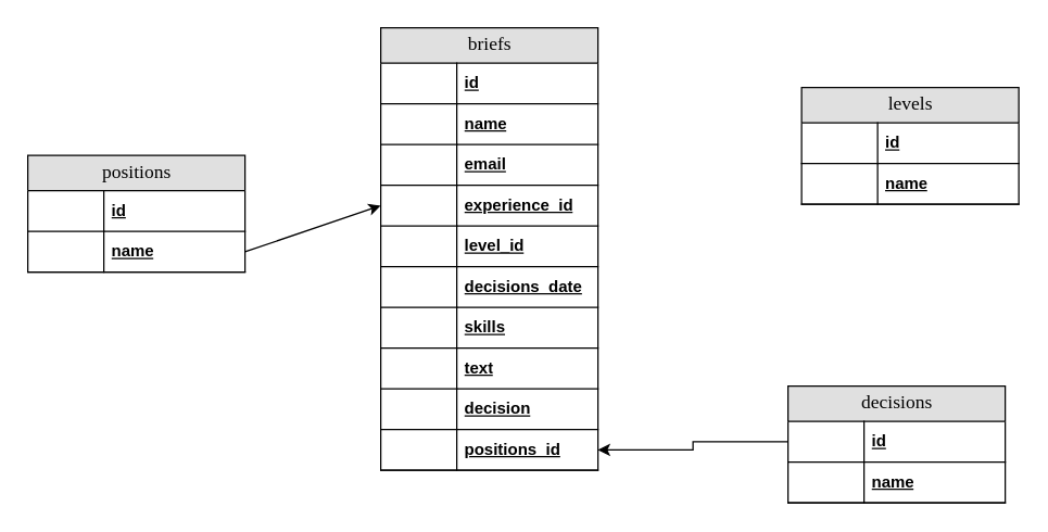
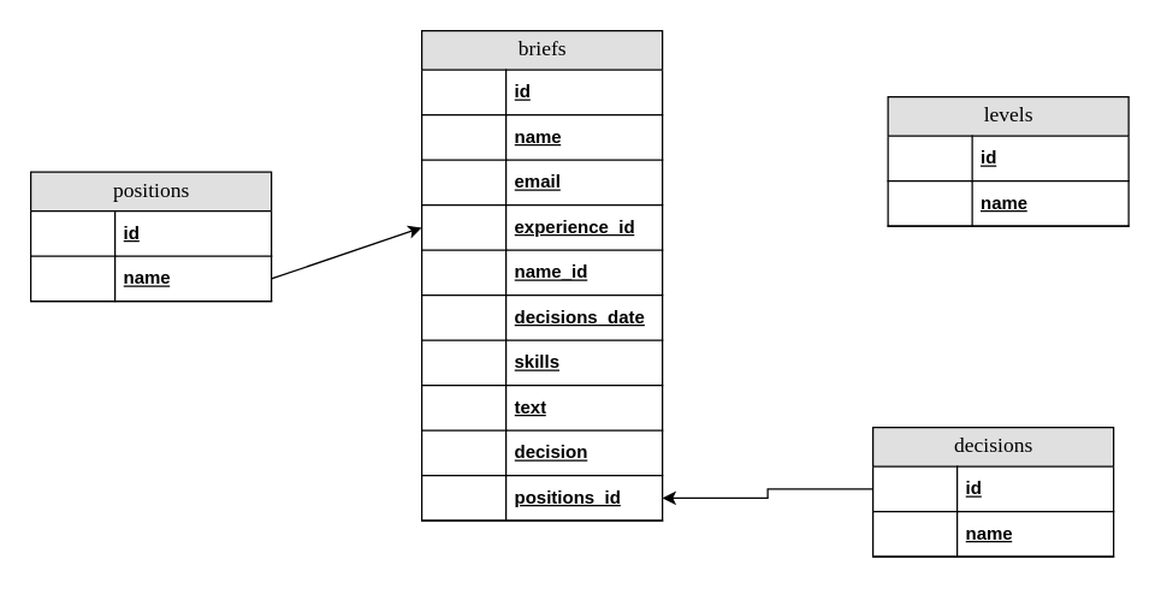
- <mxCell id="26" value="level_id" style="shape=partialRectangle;top=0;left=0;right=0;bottom=1;html=1;align=left;verticalAlign=middle;fillColor=none;spacingLeft=60;spacingRight=4;whiteSpace=wrap;overflow=hidden;rotatable=0;points=[[0,0.5],[1,0.5]];portConstraint=eastwest;dropTarget=0;fontStyle=5;" vertex="1" parent="17"><mxGeometry y="146" width="160" height="30" as="geometry" /></mxCell>
+ <mxCell id="26" value="name_id" style="shape=partialRectangle;top=0;left=0;right=0;bottom=1;html=1;align=left;verticalAlign=middle;fillColor=none;spacingLeft=60;spacingRight=4;whiteSpace=wrap;overflow=hidden;rotatable=0;points=[[0,0.5],[1,0.5]];portConstraint=eastwest;dropTarget=0;fontStyle=5;" vertex="1" parent="17"><mxGeometry y="146" width="160" height="30" as="geometry" /></mxCell>
